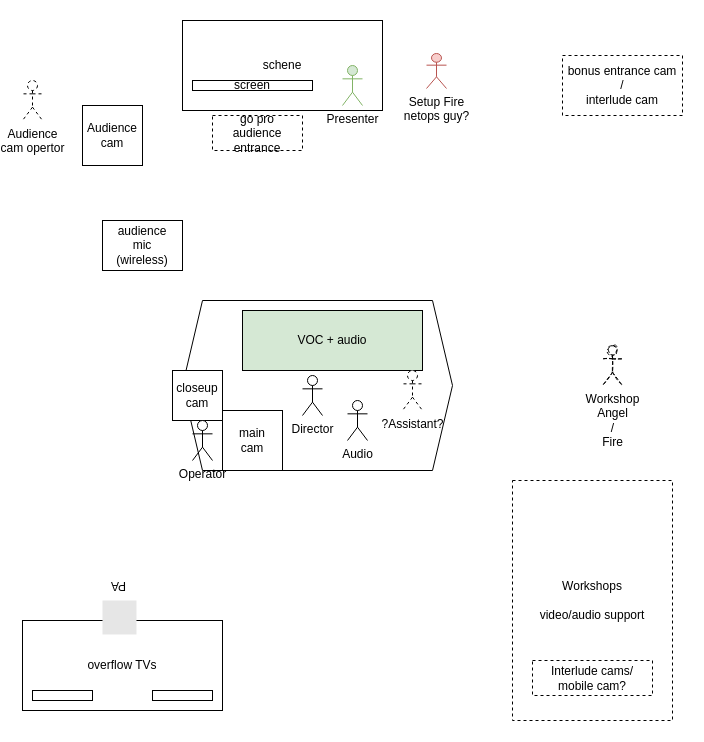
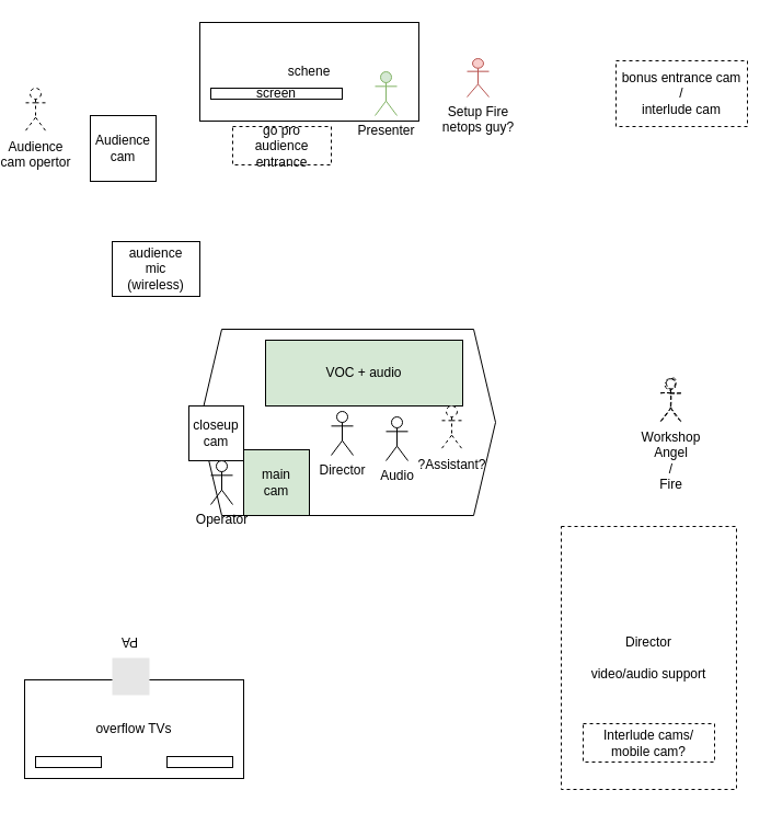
- <mxCell id="16" value="Audio" style="shape=umlActor;verticalLabelPosition=bottom;verticalAlign=top;html=1;outlineConnect=0;" parent="1" vertex="1"><mxGeometry x="345" y="400" width="20" height="40" as="geometry" /></mxCell>
+ <mxCell id="16" value="Audio" style="shape=umlActor;verticalLabelPosition=bottom;verticalAlign=top;html=1;outlineConnect=0;" parent="1" vertex="1"><mxGeometry x="350" y="380" width="20" height="40" as="geometry" /></mxCell>
- <mxCell id="13" value="main &lt;br&gt;cam" style="rounded=0;whiteSpace=wrap;html=1;" parent="1" vertex="1"><mxGeometry x="220" y="410" width="60" height="60" as="geometry" /></mxCell>
+ <mxCell id="13" value="main &lt;br&gt;cam" style="rounded=0;whiteSpace=wrap;html=1;fillColor=#d5e8d4;" parent="1" vertex="1"><mxGeometry x="220" y="410" width="60" height="60" as="geometry" /></mxCell>
- <mxCell id="21" value="Workshops&lt;br&gt;&lt;br&gt;video/audio support" style="rounded=0;whiteSpace=wrap;html=1;dashed=1;" parent="1" vertex="1"><mxGeometry x="510" y="480" width="160" height="240" as="geometry" /></mxCell>
+ <mxCell id="21" value="Director&lt;br&gt;&lt;br&gt;video/audio support" style="rounded=0;whiteSpace=wrap;html=1;dashed=1;" parent="1" vertex="1"><mxGeometry x="510" y="480" width="160" height="240" as="geometry" /></mxCell>
